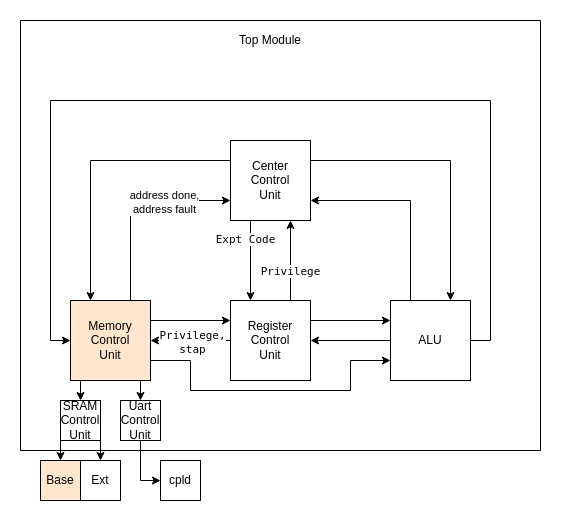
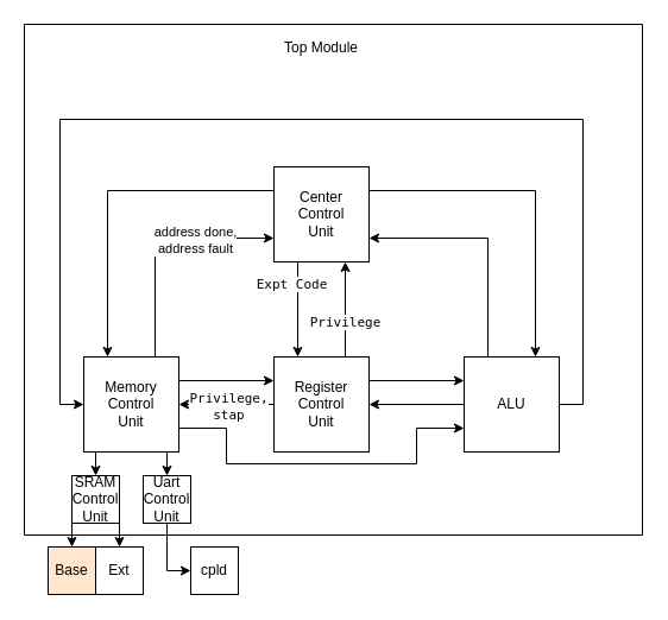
- <mxCell id="13" value="Memory&lt;br&gt;Control&lt;br&gt;Unit" style="whiteSpace=wrap;html=1;aspect=fixed;fillColor=#ffe6cc;" vertex="1" parent="1"><mxGeometry x="70" y="300" width="80" height="80" as="geometry" /></mxCell>
+ <mxCell id="13" value="Memory&lt;br&gt;Control&lt;br&gt;Unit" style="whiteSpace=wrap;html=1;aspect=fixed;" vertex="1" parent="1"><mxGeometry x="70" y="300" width="80" height="80" as="geometry" /></mxCell>
